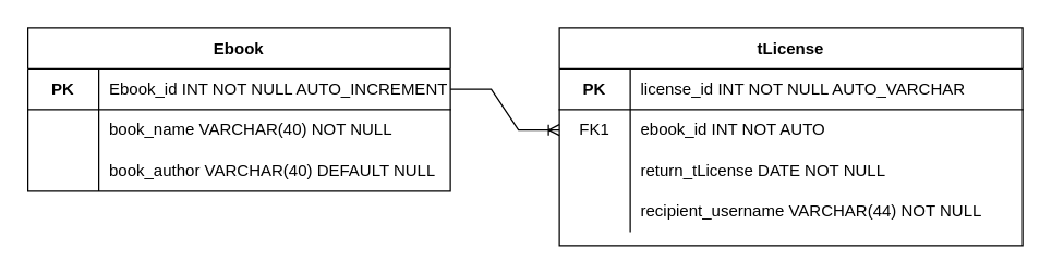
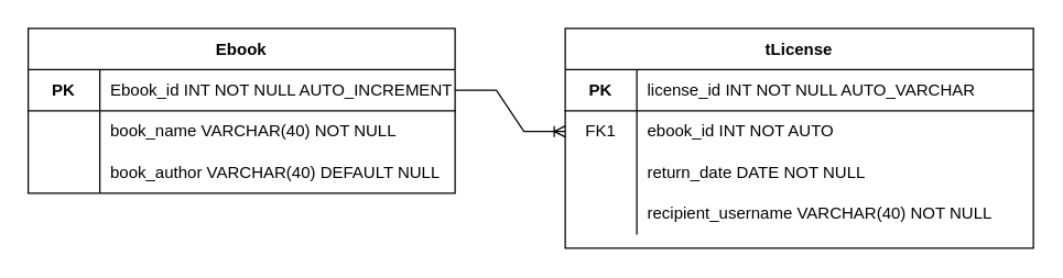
- <mxCell id="11" value="return_tLicense DATE NOT NULL" style="shape=partialRectangle;html=1;whiteSpace=wrap;connectable=0;fillColor=none;top=0;left=0;bottom=0;right=0;align=left;spacingLeft=6;overflow=hidden;pointerEvents=1;" parent="9" vertex="1"><mxGeometry x="52" width="288" height="30" as="geometry"><mxRectangle width="288" height="30" as="alternateBounds" /></mxGeometry></mxCell>
+ <mxCell id="11" value="return_date DATE NOT NULL" style="shape=partialRectangle;html=1;whiteSpace=wrap;connectable=0;fillColor=none;top=0;left=0;bottom=0;right=0;align=left;spacingLeft=6;overflow=hidden;pointerEvents=1;" parent="9" vertex="1"><mxGeometry x="52" width="288" height="30" as="geometry"><mxRectangle width="288" height="30" as="alternateBounds" /></mxGeometry></mxCell>
- <mxCell id="14" value="recipient_username VARCHAR(44) NOT NULL" style="shape=partialRectangle;html=1;whiteSpace=wrap;connectable=0;fillColor=none;top=0;left=0;bottom=0;right=0;align=left;spacingLeft=6;overflow=hidden;pointerEvents=1;" parent="12" vertex="1"><mxGeometry x="52" width="288" height="30" as="geometry"><mxRectangle width="288" height="30" as="alternateBounds" /></mxGeometry></mxCell>
+ <mxCell id="14" value="recipient_username VARCHAR(40) NOT NULL" style="shape=partialRectangle;html=1;whiteSpace=wrap;connectable=0;fillColor=none;top=0;left=0;bottom=0;right=0;align=left;spacingLeft=6;overflow=hidden;pointerEvents=1;" parent="12" vertex="1"><mxGeometry x="52" width="288" height="30" as="geometry"><mxRectangle width="288" height="30" as="alternateBounds" /></mxGeometry></mxCell>
